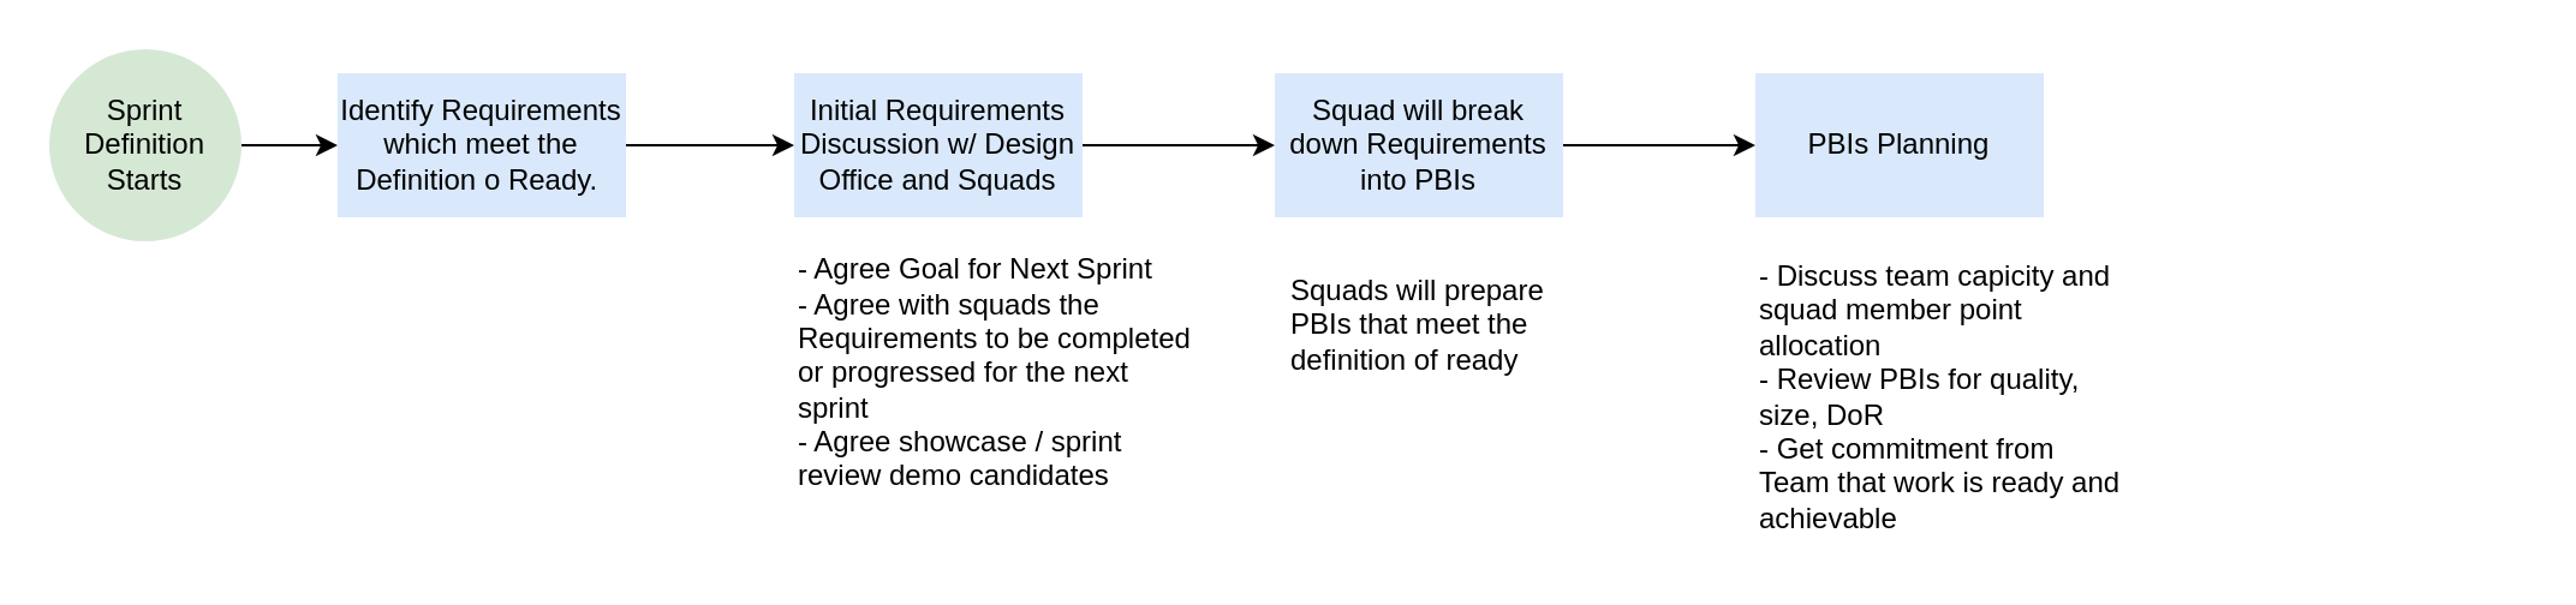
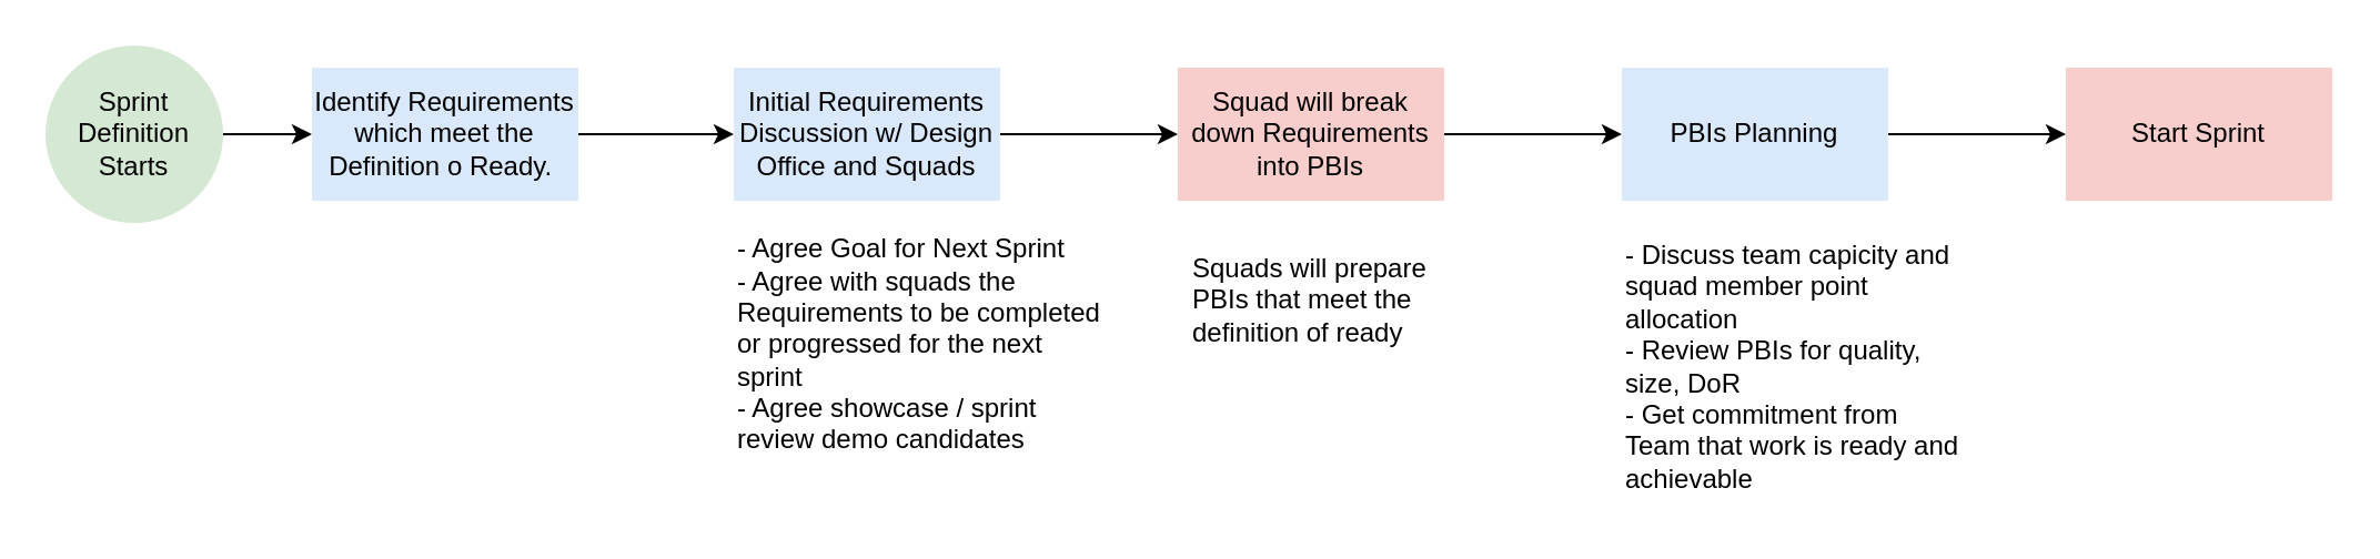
- <mxCell id="7" value="Squad will break down Requirements into PBIs" style="rounded=0;whiteSpace=wrap;html=1;fillColor=#dae8fc;strokeColor=none;" vertex="1" parent="1"><mxGeometry x="530" y="30" width="120" height="60" as="geometry" /></mxCell>
+ <mxCell id="7" value="Squad will break down Requirements into PBIs" style="rounded=0;whiteSpace=wrap;html=1;fillColor=#f8cecc;strokeColor=none;" vertex="1" parent="1"><mxGeometry x="530" y="30" width="120" height="60" as="geometry" /></mxCell>
+ <mxCell id="9" value="" style="edgeStyle=orthogonalEdgeStyle;rounded=0;orthogonalLoop=1;jettySize=auto;html=1;" edge="1" parent="1" source="10" target="14"><mxGeometry relative="1" as="geometry" /></mxCell>
+ <mxCell id="14" value="Start Sprint" style="rounded=0;whiteSpace=wrap;html=1;strokeColor=none;fillColor=#f8cecc;" vertex="1" parent="1"><mxGeometry x="930" y="30" width="120" height="60" as="geometry" /></mxCell>
